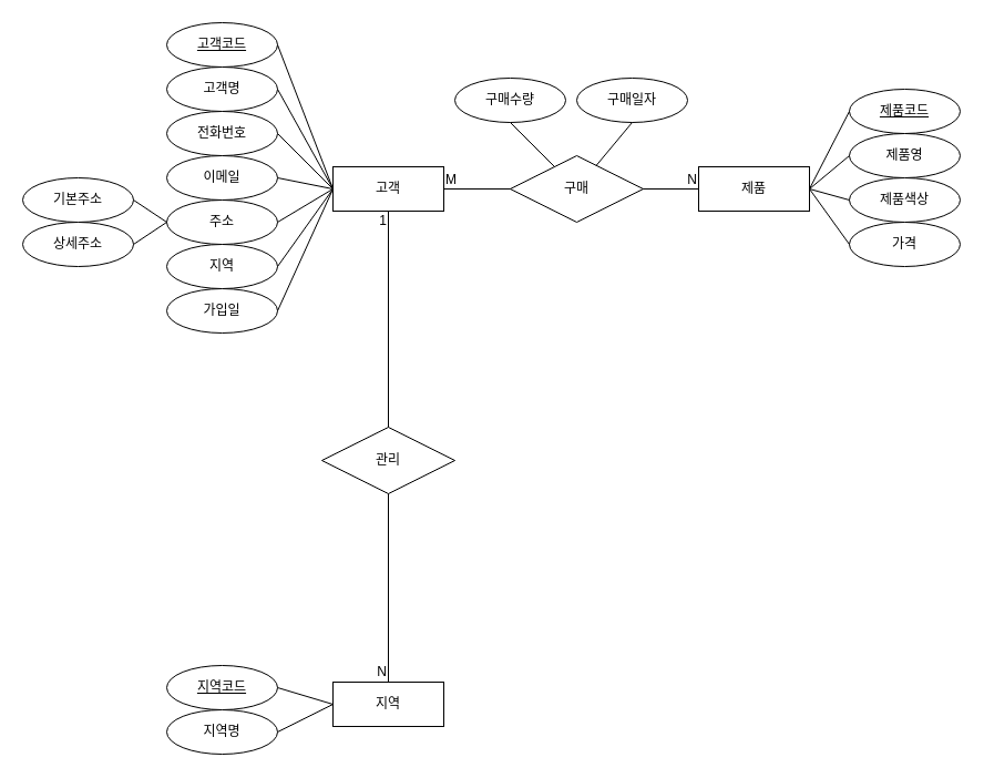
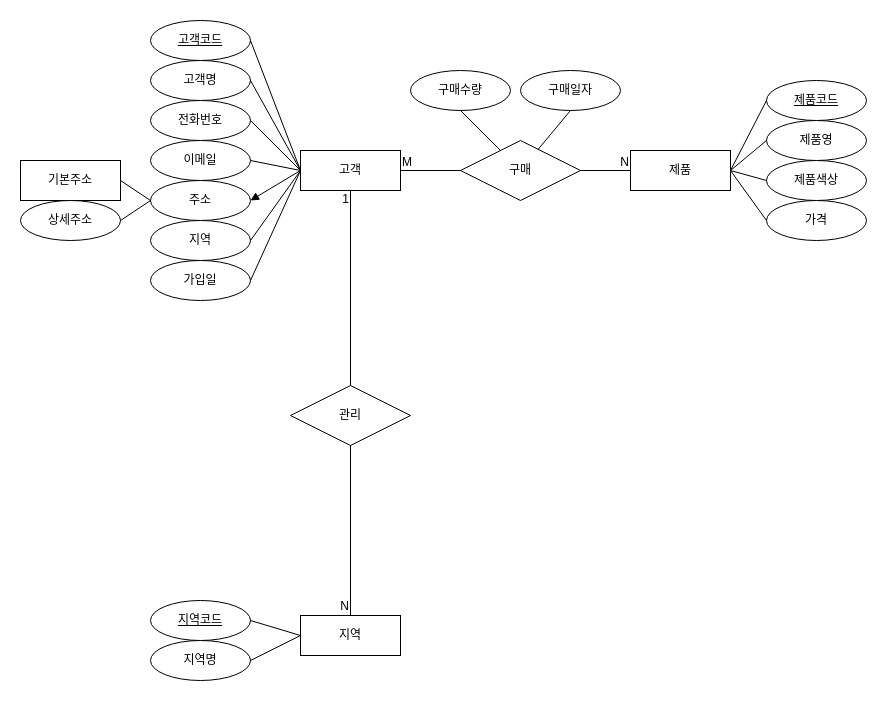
- <mxCell id="40" value="기본주소" style="ellipse;whiteSpace=wrap;html=1;align=center;" vertex="1" parent="1"><mxGeometry x="20" y="160" width="100" height="40" as="geometry" /></mxCell>
+ <mxCell id="40" value="기본주소" style="whiteSpace=wrap;html=1;align=center;rounded=0;" vertex="1" parent="1"><mxGeometry x="20" y="160" width="100" height="40" as="geometry" /></mxCell>
- <mxCell id="26" value="" style="endArrow=none;html=1;rounded=0;entryX=1;entryY=0.5;entryDx=0;entryDy=0;exitX=0;exitY=0.5;exitDx=0;exitDy=0;" edge="1" parent="1" source="2" target="8"><mxGeometry relative="1" as="geometry"><mxPoint x="310" y="180" as="sourcePoint" /><mxPoint x="260" y="170" as="targetPoint" /></mxGeometry></mxCell>
+ <mxCell id="26" value="" style="endArrow=block;html=1;rounded=0;entryX=1;entryY=0.5;entryDx=0;entryDy=0;exitX=0;exitY=0.5;exitDx=0;exitDy=0;" edge="1" parent="1" source="2" target="8"><mxGeometry relative="1" as="geometry"><mxPoint x="310" y="180" as="sourcePoint" /><mxPoint x="260" y="170" as="targetPoint" /></mxGeometry></mxCell>
